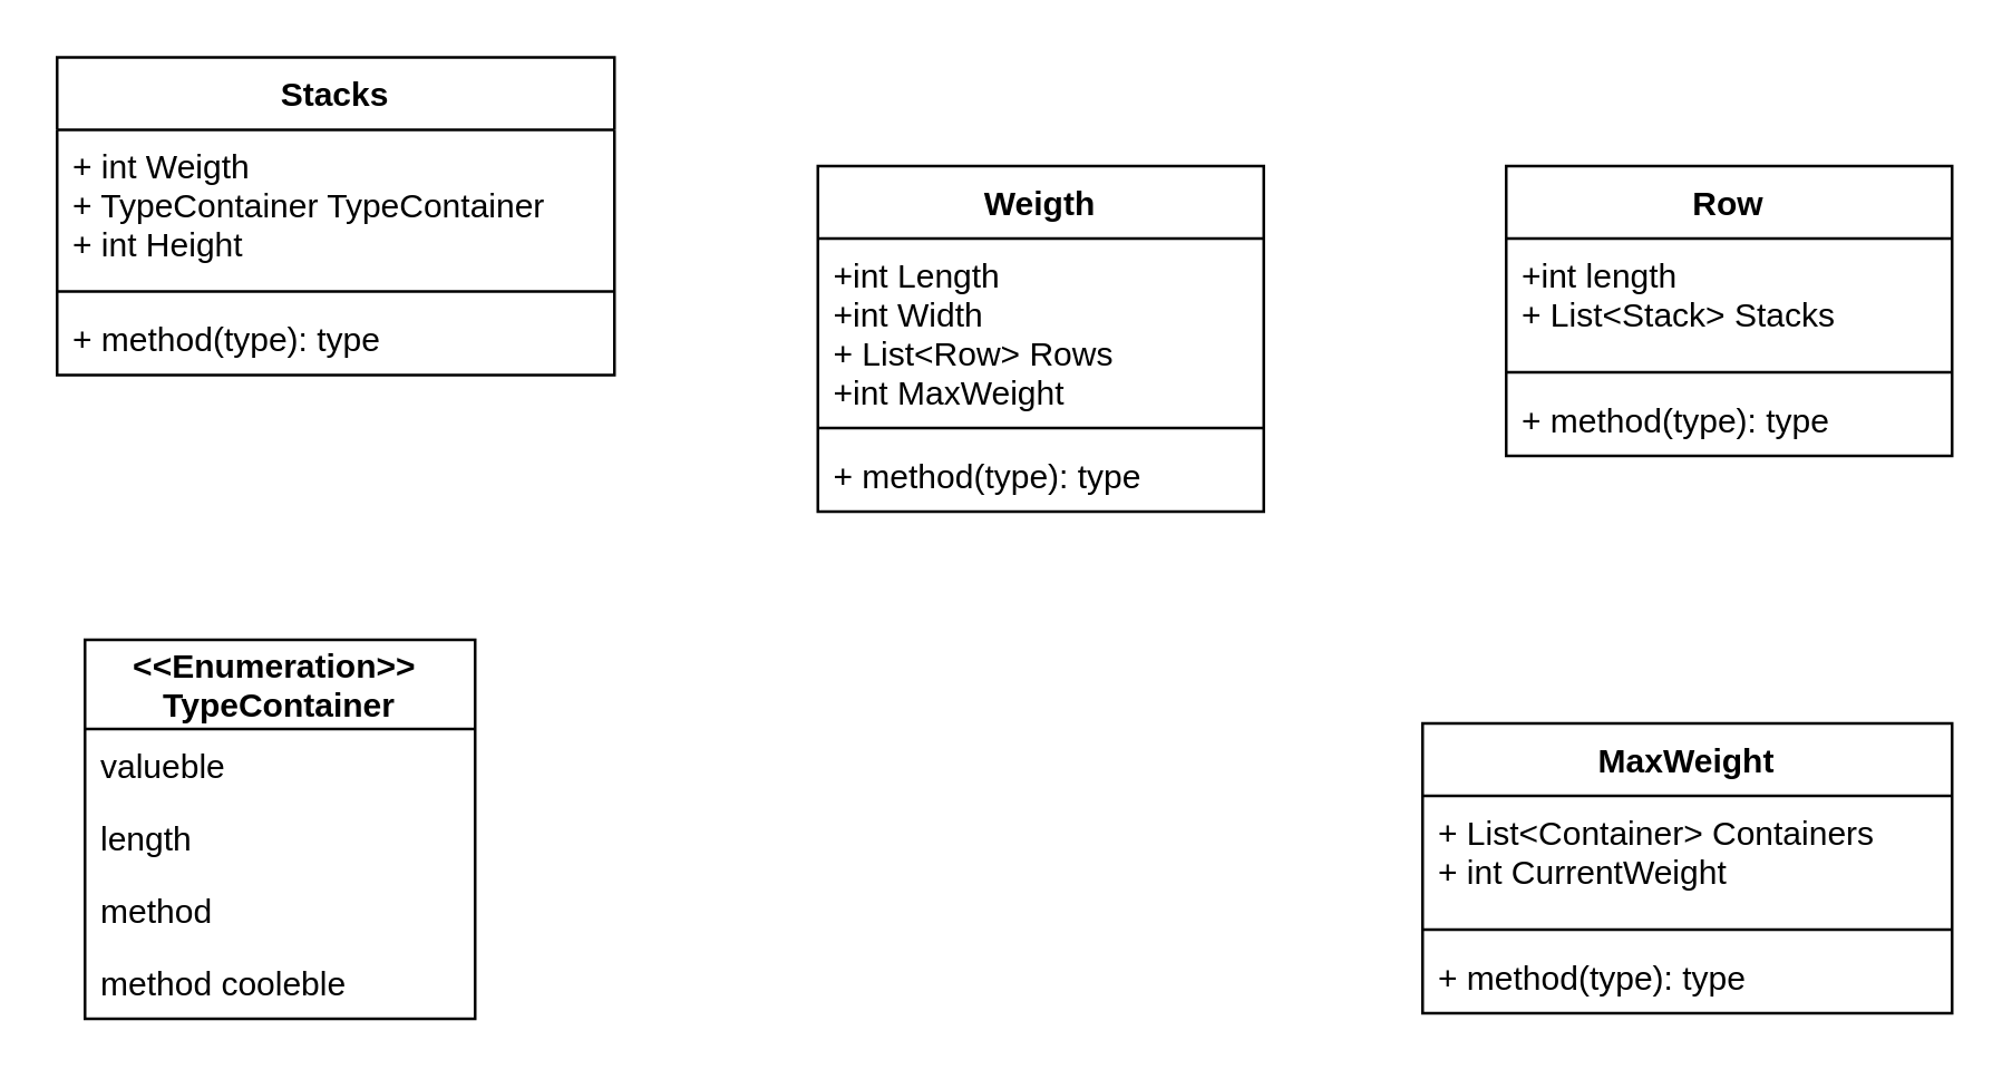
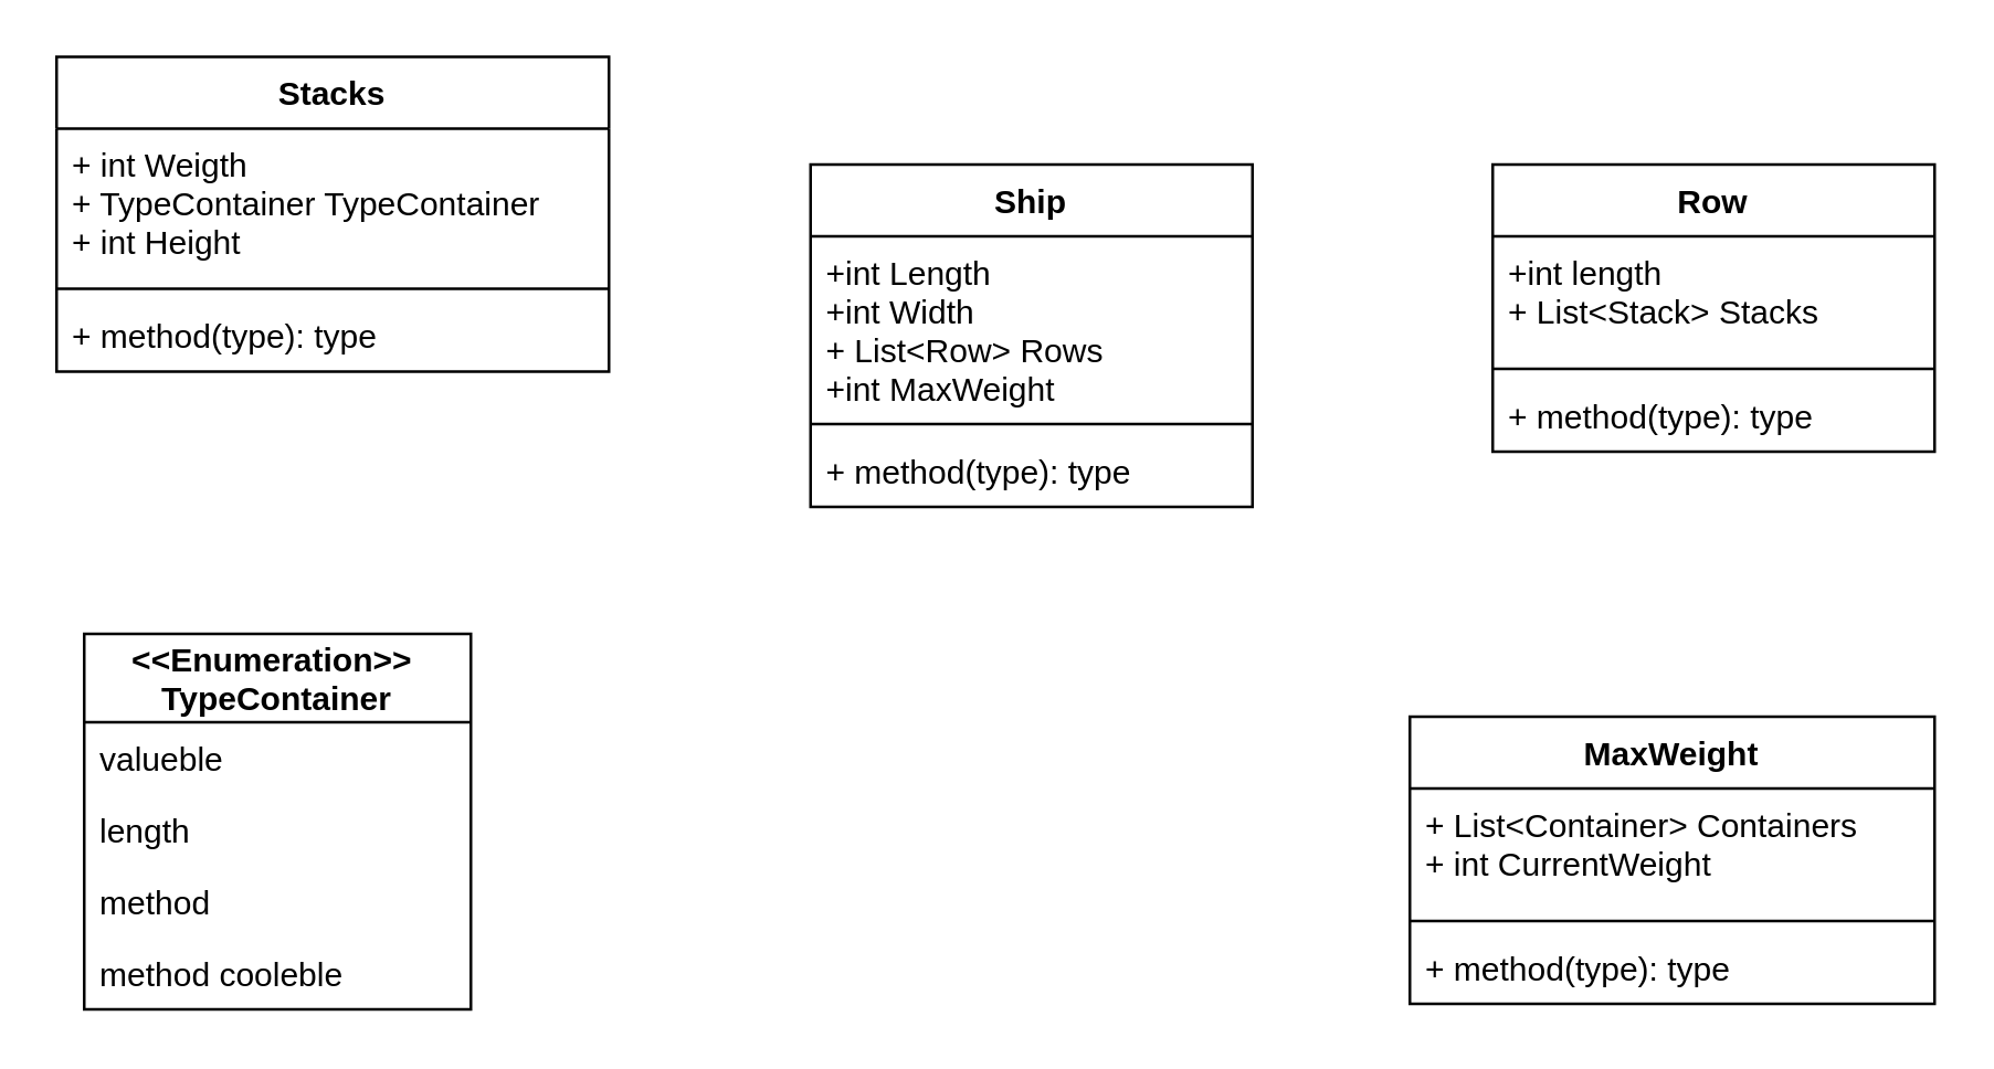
- <mxCell id="2" value="Weigth" style="swimlane;fontStyle=1;align=center;verticalAlign=top;childLayout=stackLayout;horizontal=1;startSize=26;horizontalStack=0;resizeParent=1;resizeParentMax=0;resizeLast=0;collapsible=1;marginBottom=0;" vertex="1" parent="1"><mxGeometry x="293" y="59" width="160" height="124" as="geometry" /></mxCell>
+ <mxCell id="2" value="Ship" style="swimlane;fontStyle=1;align=center;verticalAlign=top;childLayout=stackLayout;horizontal=1;startSize=26;horizontalStack=0;resizeParent=1;resizeParentMax=0;resizeLast=0;collapsible=1;marginBottom=0;" vertex="1" parent="1"><mxGeometry x="293" y="59" width="160" height="124" as="geometry" /></mxCell>
